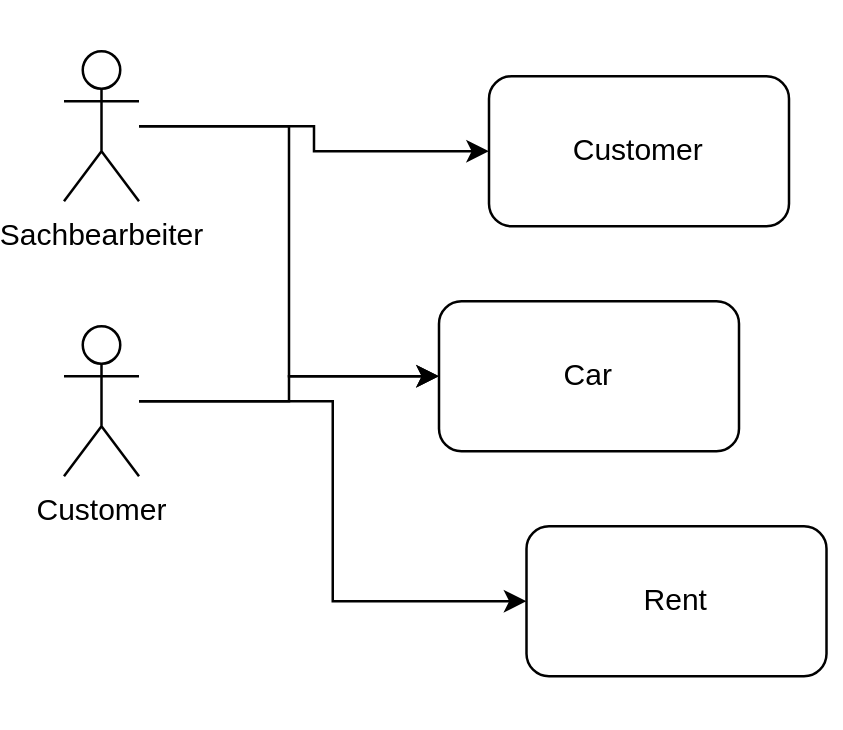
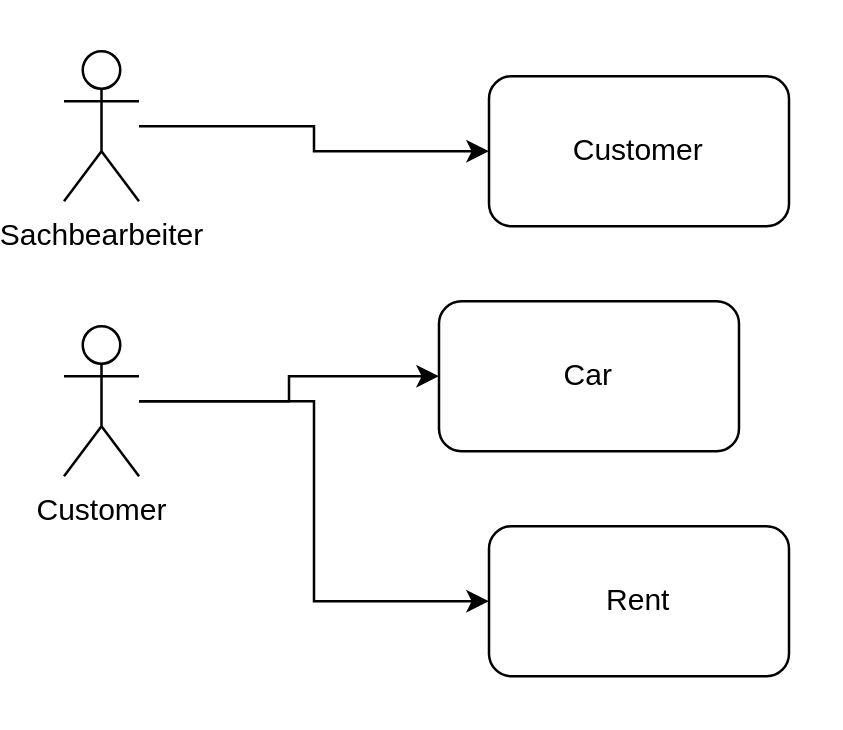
- <mxCell id="9" style="edgeStyle=orthogonalEdgeStyle;rounded=0;orthogonalLoop=1;jettySize=auto;html=1;entryX=0;entryY=0.5;entryDx=0;entryDy=0;" edge="1" parent="1" source="10" target="3"><mxGeometry relative="1" as="geometry" /></mxCell>
- <mxCell id="4" value="Rent" style="rounded=1;whiteSpace=wrap;html=1;" vertex="1" parent="1"><mxGeometry x="205" y="210" width="120" height="60" as="geometry" /></mxCell>
+ <mxCell id="4" value="Rent" style="rounded=1;whiteSpace=wrap;html=1;" vertex="1" parent="1"><mxGeometry x="190" y="210" width="120" height="60" as="geometry" /></mxCell>
